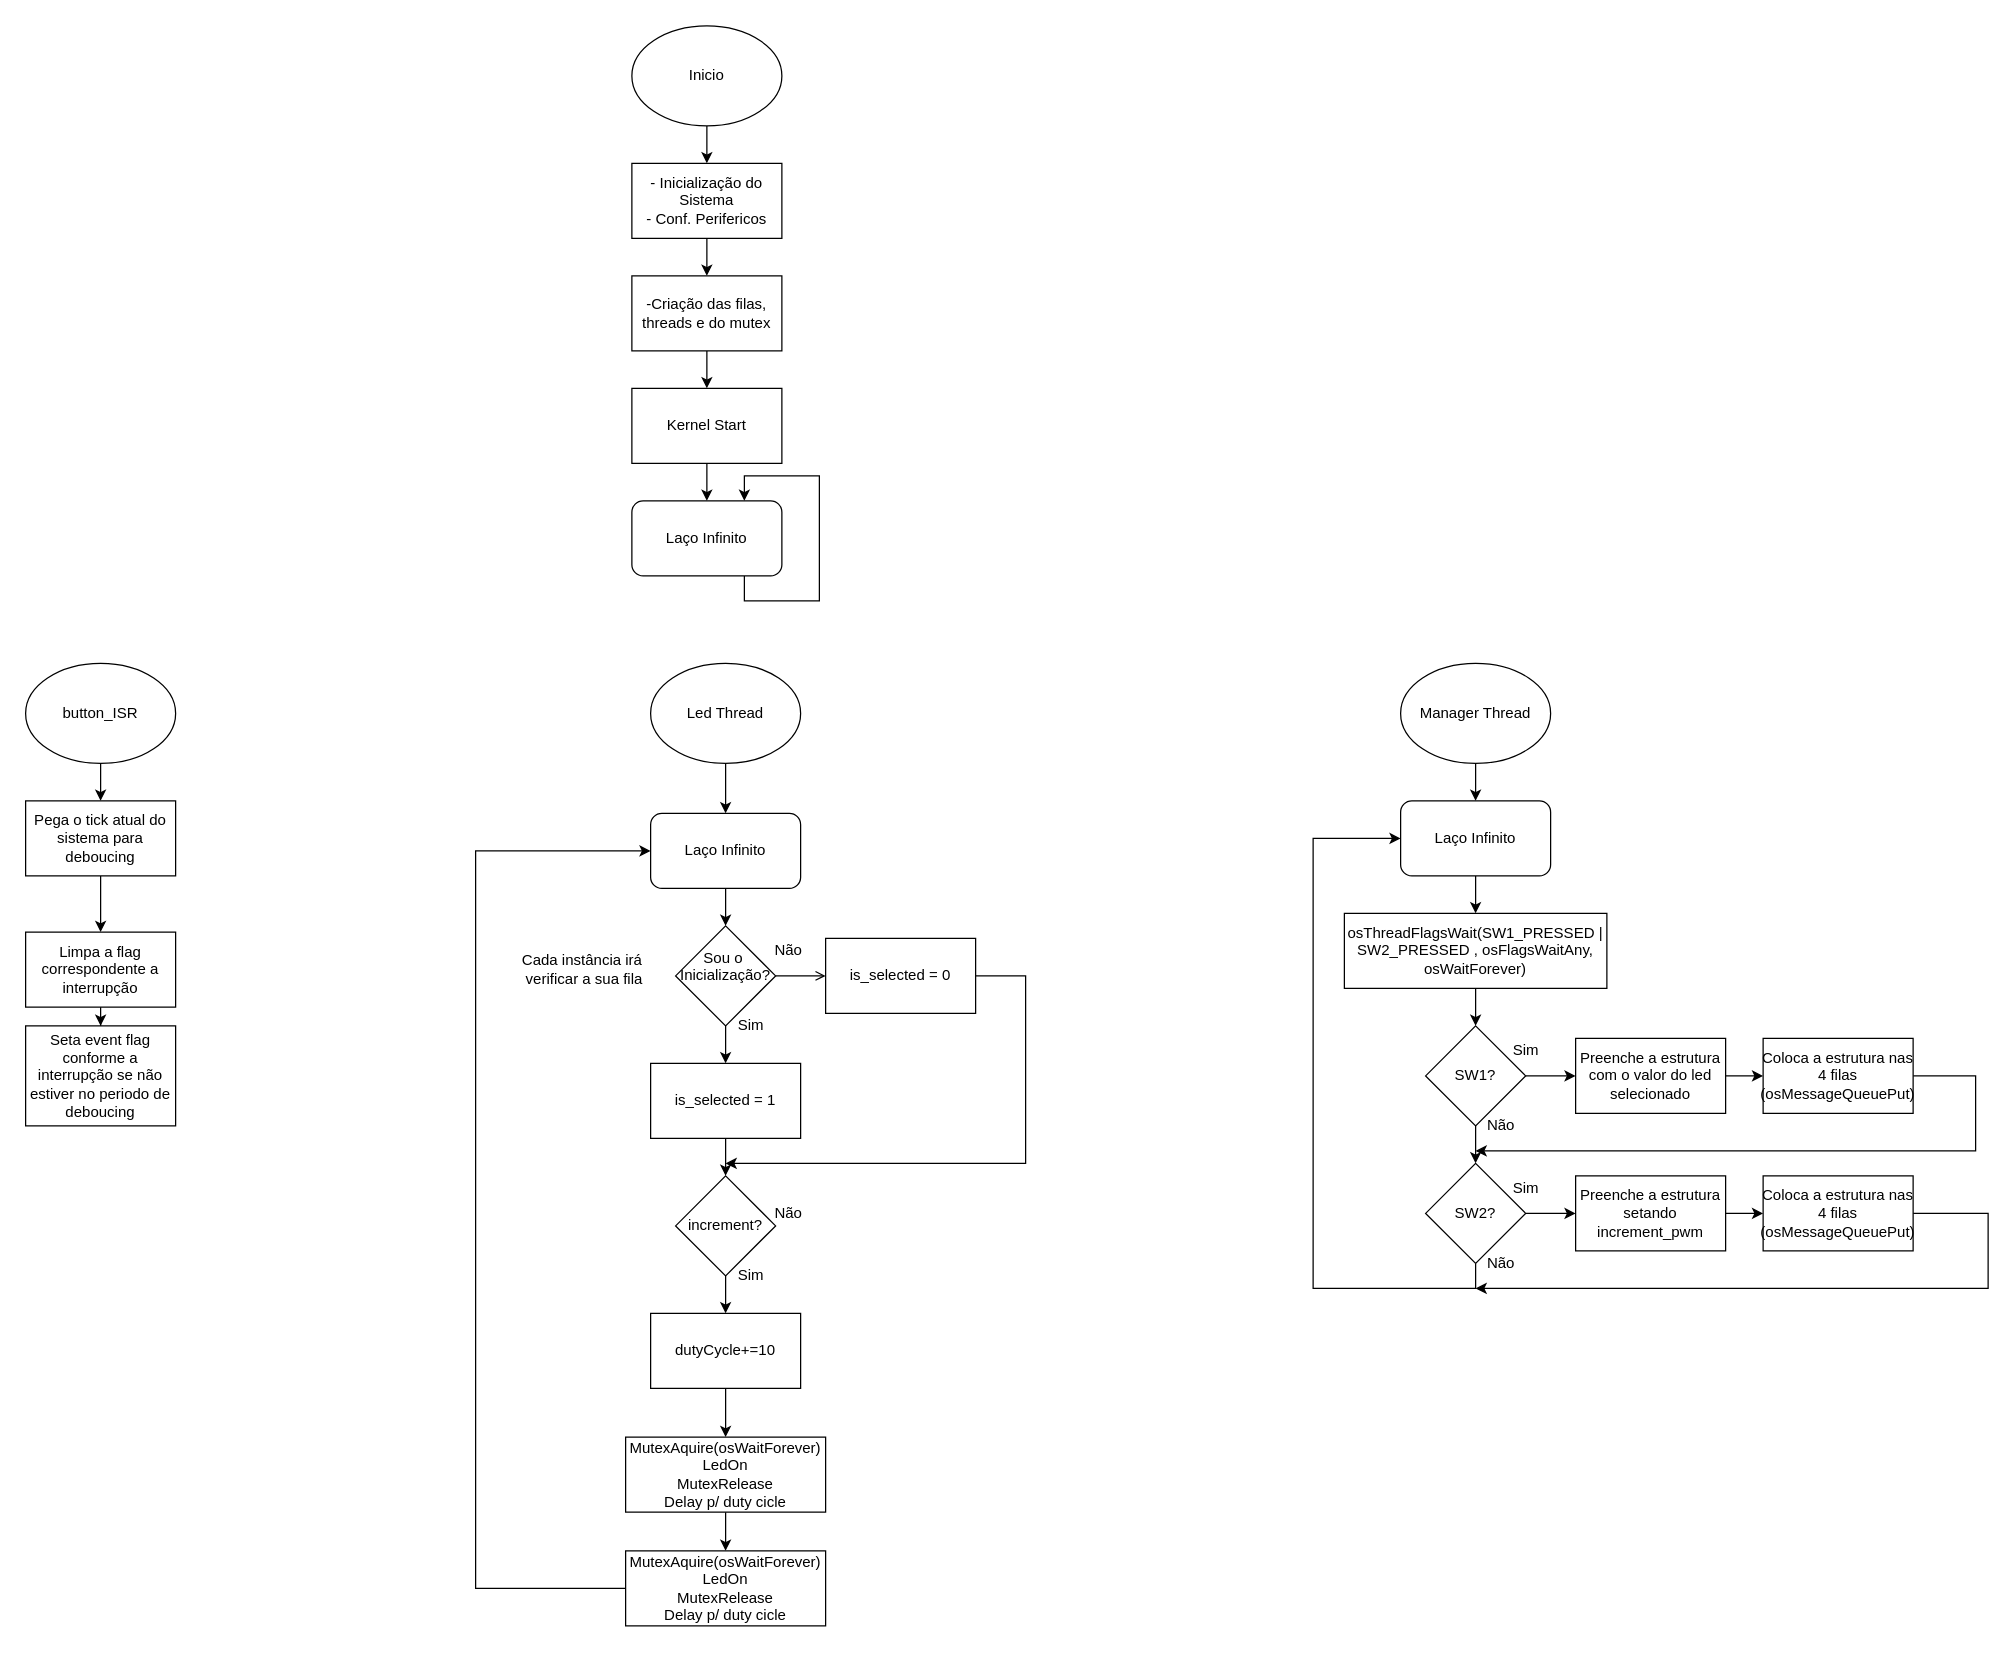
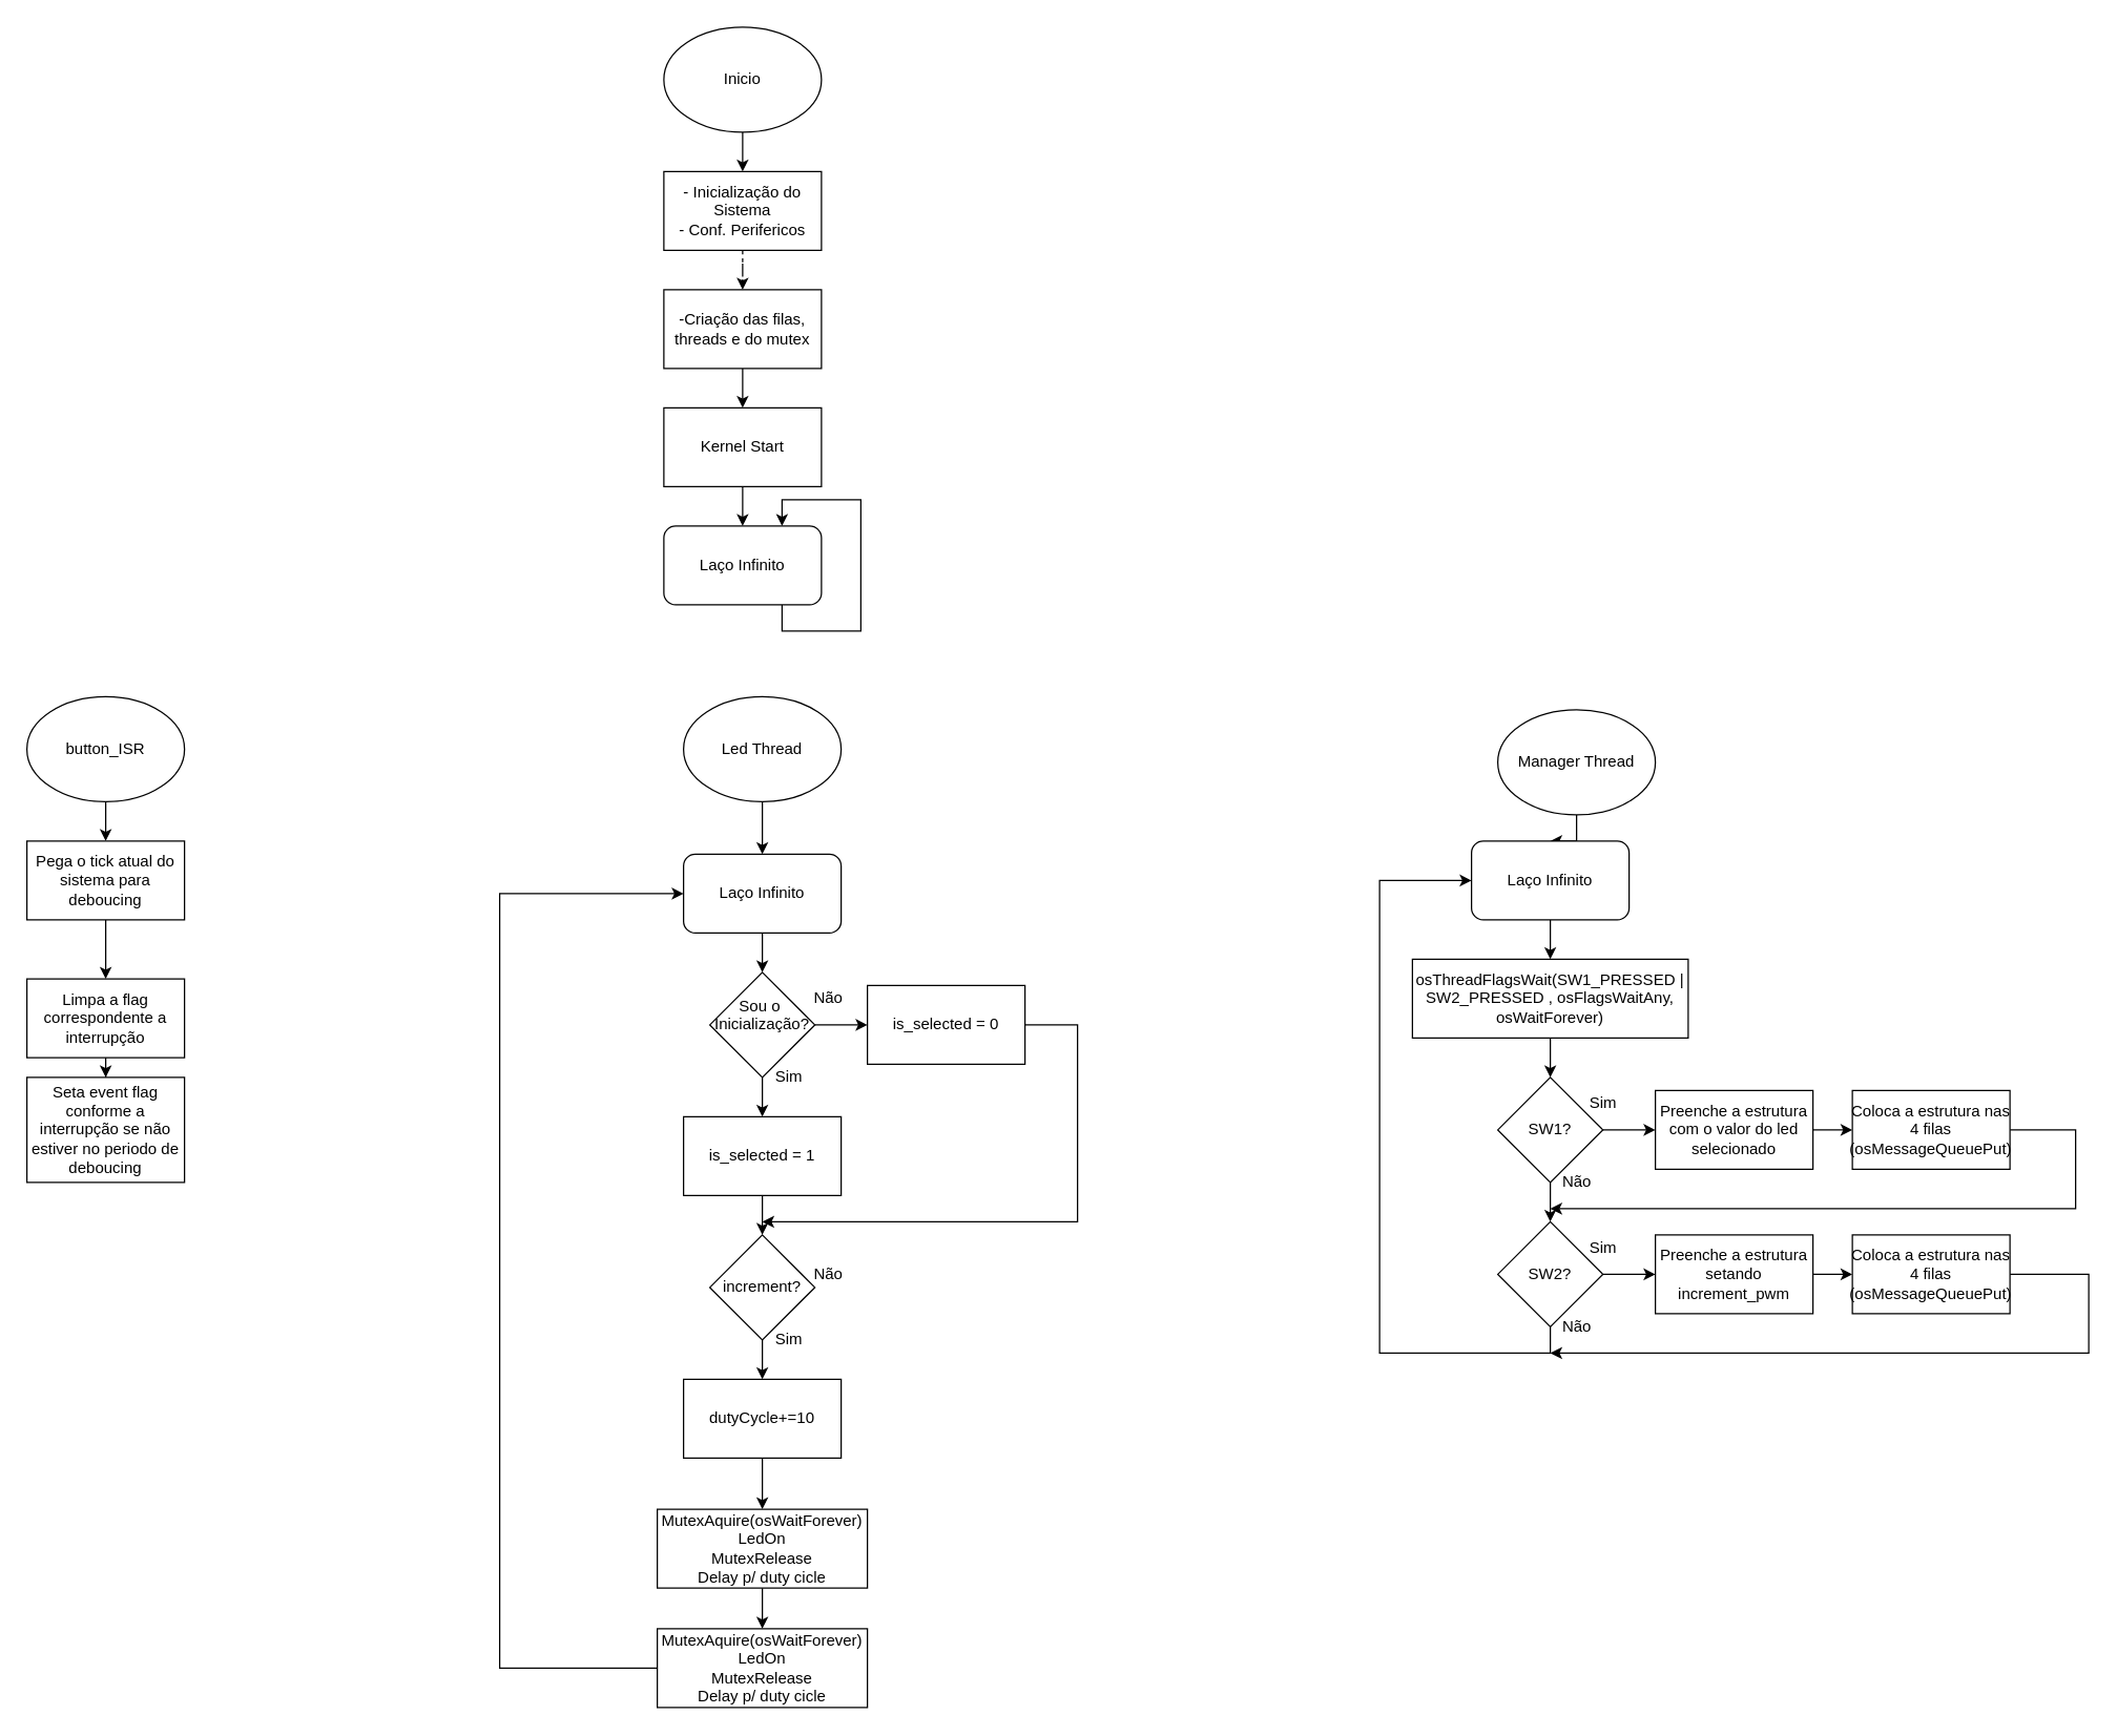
- <mxCell id="4" value="" style="edgeStyle=orthogonalEdgeStyle;rounded=0;orthogonalLoop=1;jettySize=auto;html=1;" edge="1" parent="1" source="5" target="7"><mxGeometry relative="1" as="geometry" /></mxCell>
+ <mxCell id="4" value="" style="edgeStyle=orthogonalEdgeStyle;rounded=0;orthogonalLoop=1;jettySize=auto;html=1;dashed=1;" edge="1" parent="1" source="5" target="7"><mxGeometry relative="1" as="geometry" /></mxCell>
- <mxCell id="13" value="Manager Thread" style="ellipse;whiteSpace=wrap;html=1;" vertex="1" parent="1"><mxGeometry x="1120" y="530" width="120" height="80" as="geometry" /></mxCell>
+ <mxCell id="13" value="Manager Thread" style="ellipse;whiteSpace=wrap;html=1;" vertex="1" parent="1"><mxGeometry x="1140" y="540" width="120" height="80" as="geometry" /></mxCell>
- <mxCell id="41" value="Cada instância irá&lt;br&gt;&amp;nbsp;verificar a sua fila" style="text;html=1;align=center;verticalAlign=middle;resizable=0;points=[];autosize=1;strokeColor=none;" vertex="1" parent="1"><mxGeometry x="410" y="760" width="110" height="30" as="geometry" /></mxCell>
- <mxCell id="39" value="" style="edgeStyle=orthogonalEdgeStyle;rounded=0;orthogonalLoop=1;jettySize=auto;html=1;endArrow=open;" edge="1" parent="1" source="40" target="51"><mxGeometry relative="1" as="geometry" /></mxCell>
+ <mxCell id="39" value="" style="edgeStyle=orthogonalEdgeStyle;rounded=0;orthogonalLoop=1;jettySize=auto;html=1;" edge="1" parent="1" source="40" target="51"><mxGeometry relative="1" as="geometry" /></mxCell>
